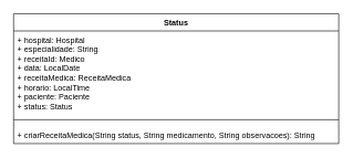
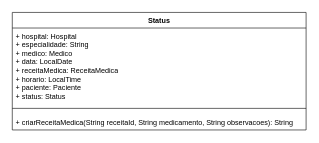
- <mxCell id="3" value="&lt;div&gt;+ hospital: Hospital&lt;/div&gt;&lt;div&gt;+ especialidade: String&lt;/div&gt;&lt;div&gt;+ receitaId: Medico&lt;/div&gt;&lt;div&gt;+ data: LocalDate&lt;/div&gt;&lt;div&gt;+ receitaMedica: ReceitaMedica&lt;/div&gt;&lt;div&gt;+ horario: LocalTime&lt;/div&gt;&lt;div&gt;+ paciente: Paciente&lt;/div&gt;&lt;div&gt;+ status: Status&lt;br&gt;&lt;/div&gt;" style="text;strokeColor=none;fillColor=none;align=left;verticalAlign=top;spacingLeft=4;spacingRight=4;overflow=hidden;rotatable=0;points=[[0,0.5],[1,0.5]];portConstraint=eastwest;whiteSpace=wrap;html=1;" vertex="1" parent="2"><mxGeometry y="26" width="490" height="124" as="geometry" /></mxCell>
+ <mxCell id="3" value="&lt;div&gt;+ hospital: Hospital&lt;/div&gt;&lt;div&gt;+ especialidade: String&lt;/div&gt;&lt;div&gt;+ medico: Medico&lt;/div&gt;&lt;div&gt;+ data: LocalDate&lt;/div&gt;&lt;div&gt;+ receitaMedica: ReceitaMedica&lt;/div&gt;&lt;div&gt;+ horario: LocalTime&lt;/div&gt;&lt;div&gt;+ paciente: Paciente&lt;/div&gt;&lt;div&gt;+ status: Status&lt;br&gt;&lt;/div&gt;" style="text;strokeColor=none;fillColor=none;align=left;verticalAlign=top;spacingLeft=4;spacingRight=4;overflow=hidden;rotatable=0;points=[[0,0.5],[1,0.5]];portConstraint=eastwest;whiteSpace=wrap;html=1;" vertex="1" parent="2"><mxGeometry y="26" width="490" height="124" as="geometry" /></mxCell>
- <mxCell id="5" value="+ criarReceitaMedica(String status, String medicamento, String observacoes): String" style="text;strokeColor=none;fillColor=none;align=left;verticalAlign=top;spacingLeft=4;spacingRight=4;overflow=hidden;rotatable=0;points=[[0,0.5],[1,0.5]];portConstraint=eastwest;whiteSpace=wrap;html=1;" vertex="1" parent="2"><mxGeometry y="170" width="490" height="26" as="geometry" /></mxCell>
+ <mxCell id="5" value="+ criarReceitaMedica(String receitaId, String medicamento, String observacoes): String" style="text;strokeColor=none;fillColor=none;align=left;verticalAlign=top;spacingLeft=4;spacingRight=4;overflow=hidden;rotatable=0;points=[[0,0.5],[1,0.5]];portConstraint=eastwest;whiteSpace=wrap;html=1;" vertex="1" parent="2"><mxGeometry y="170" width="490" height="26" as="geometry" /></mxCell>
